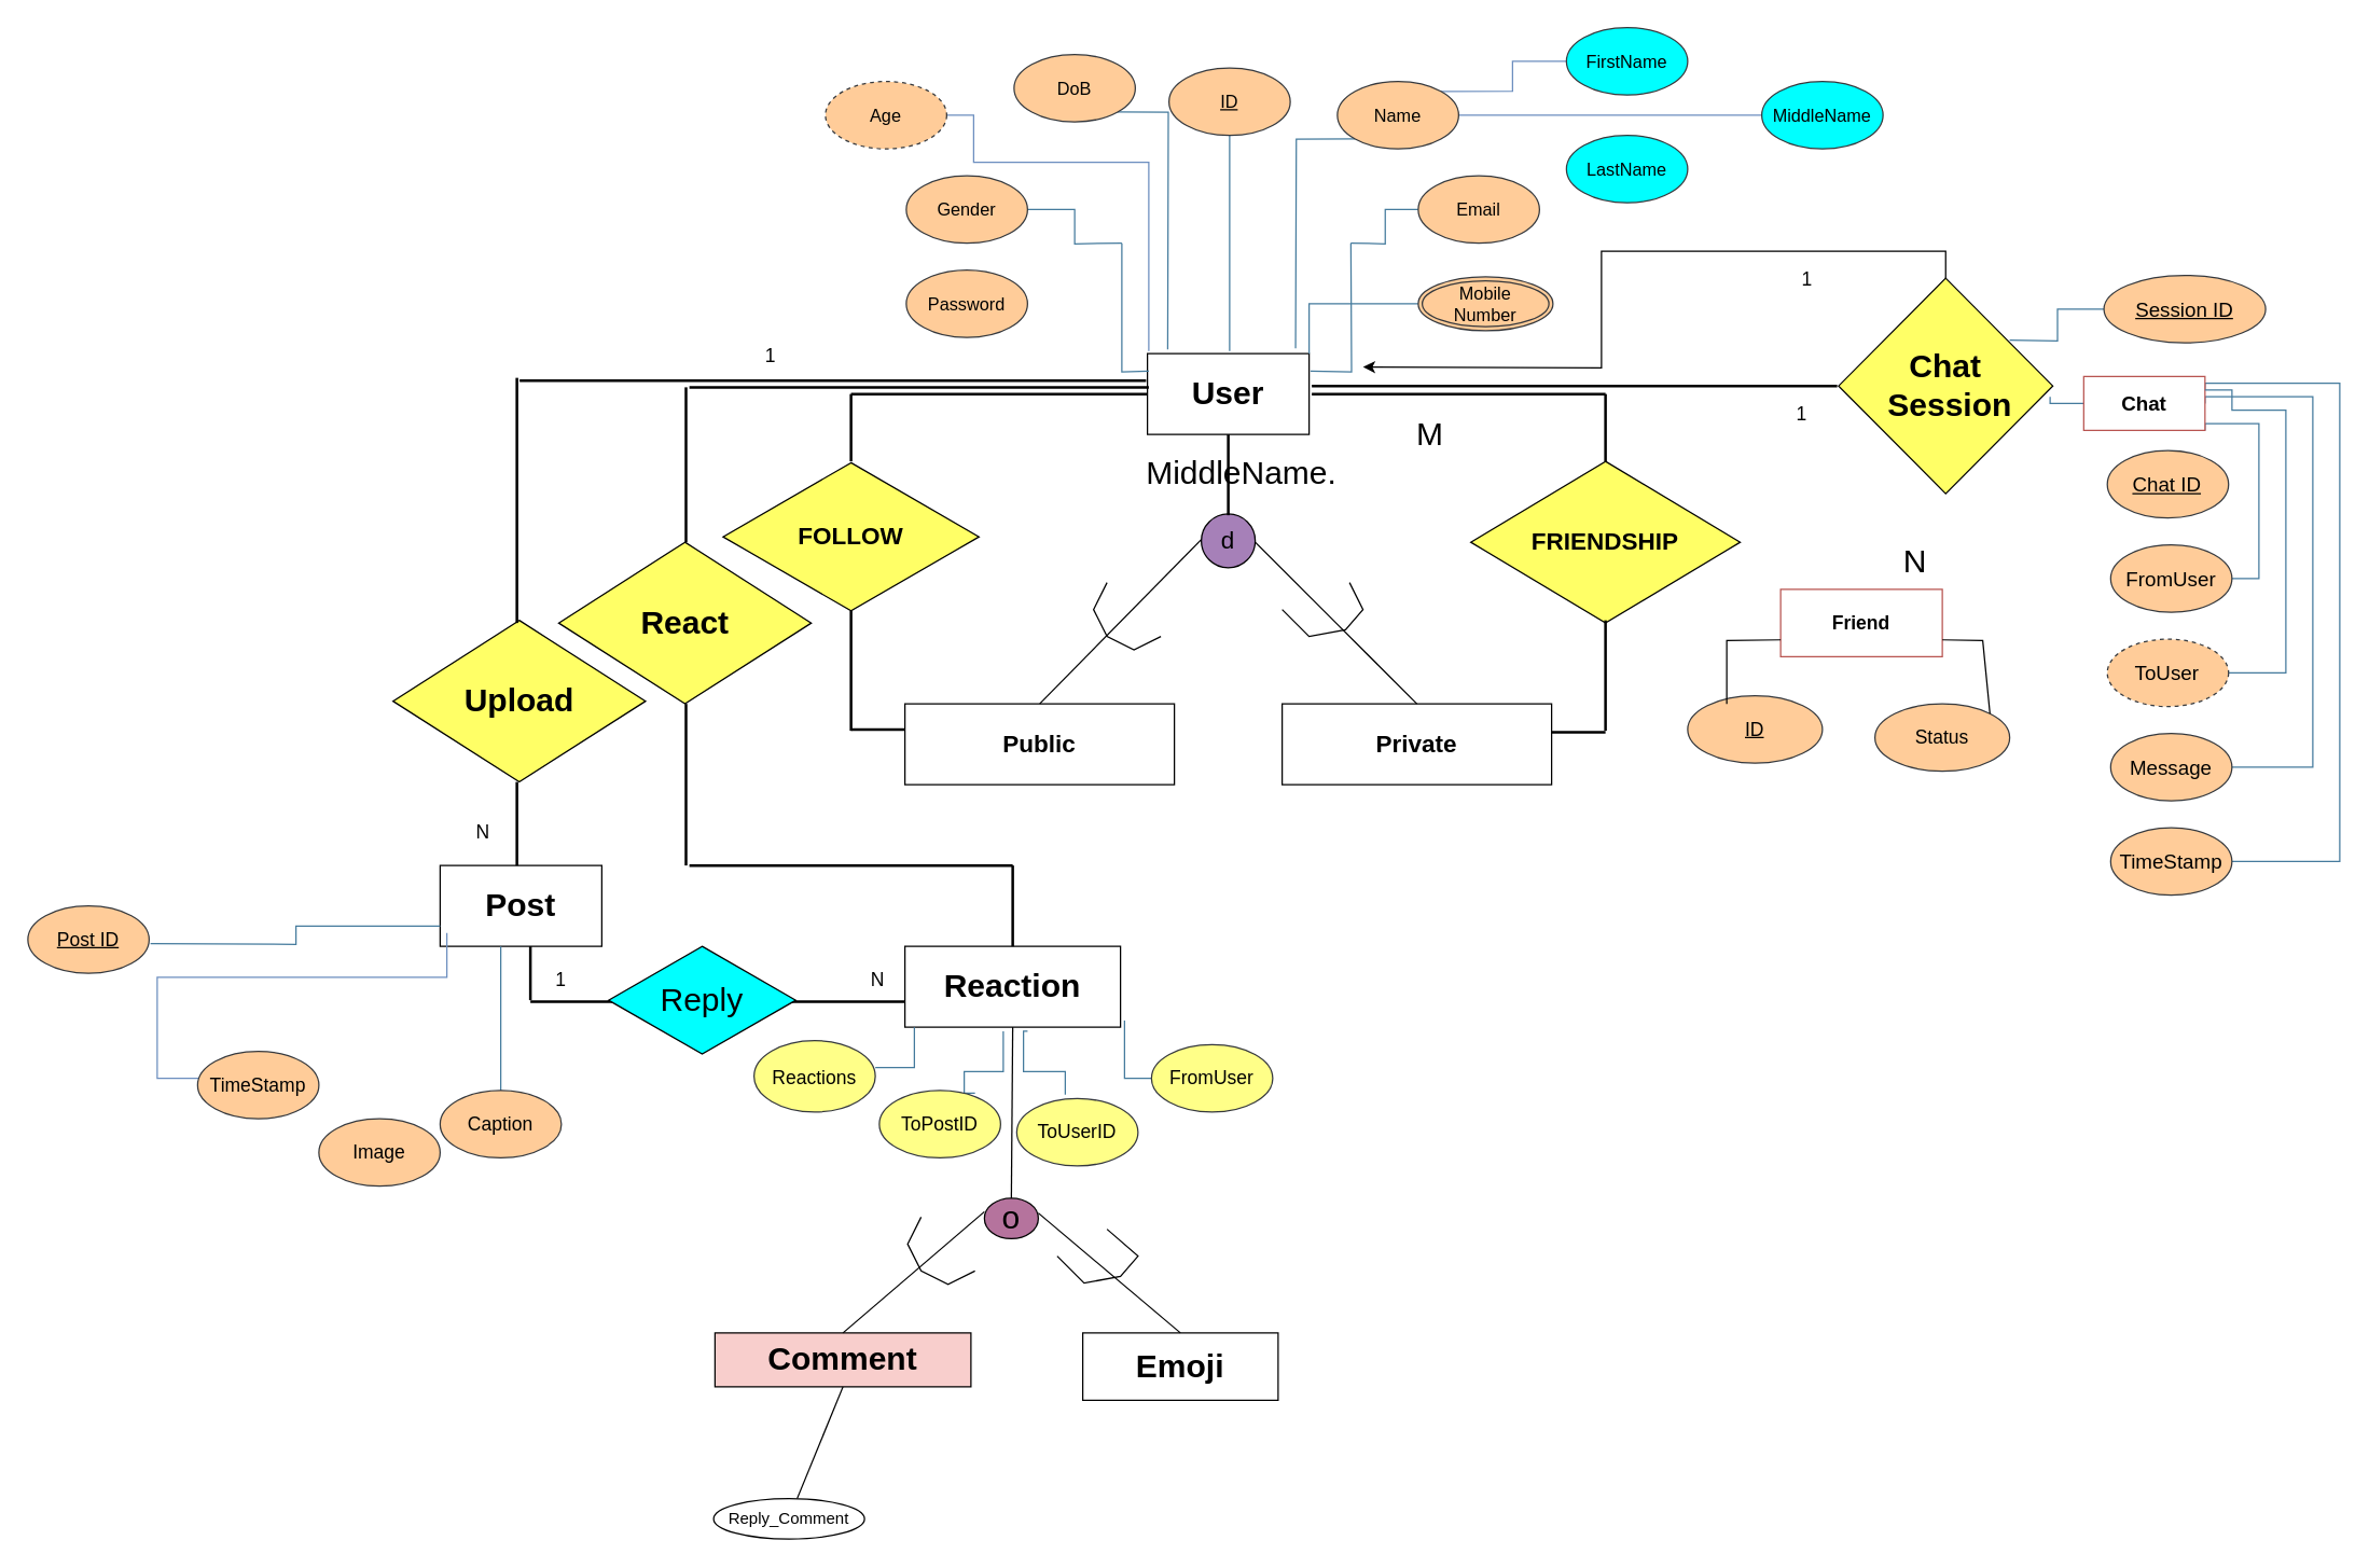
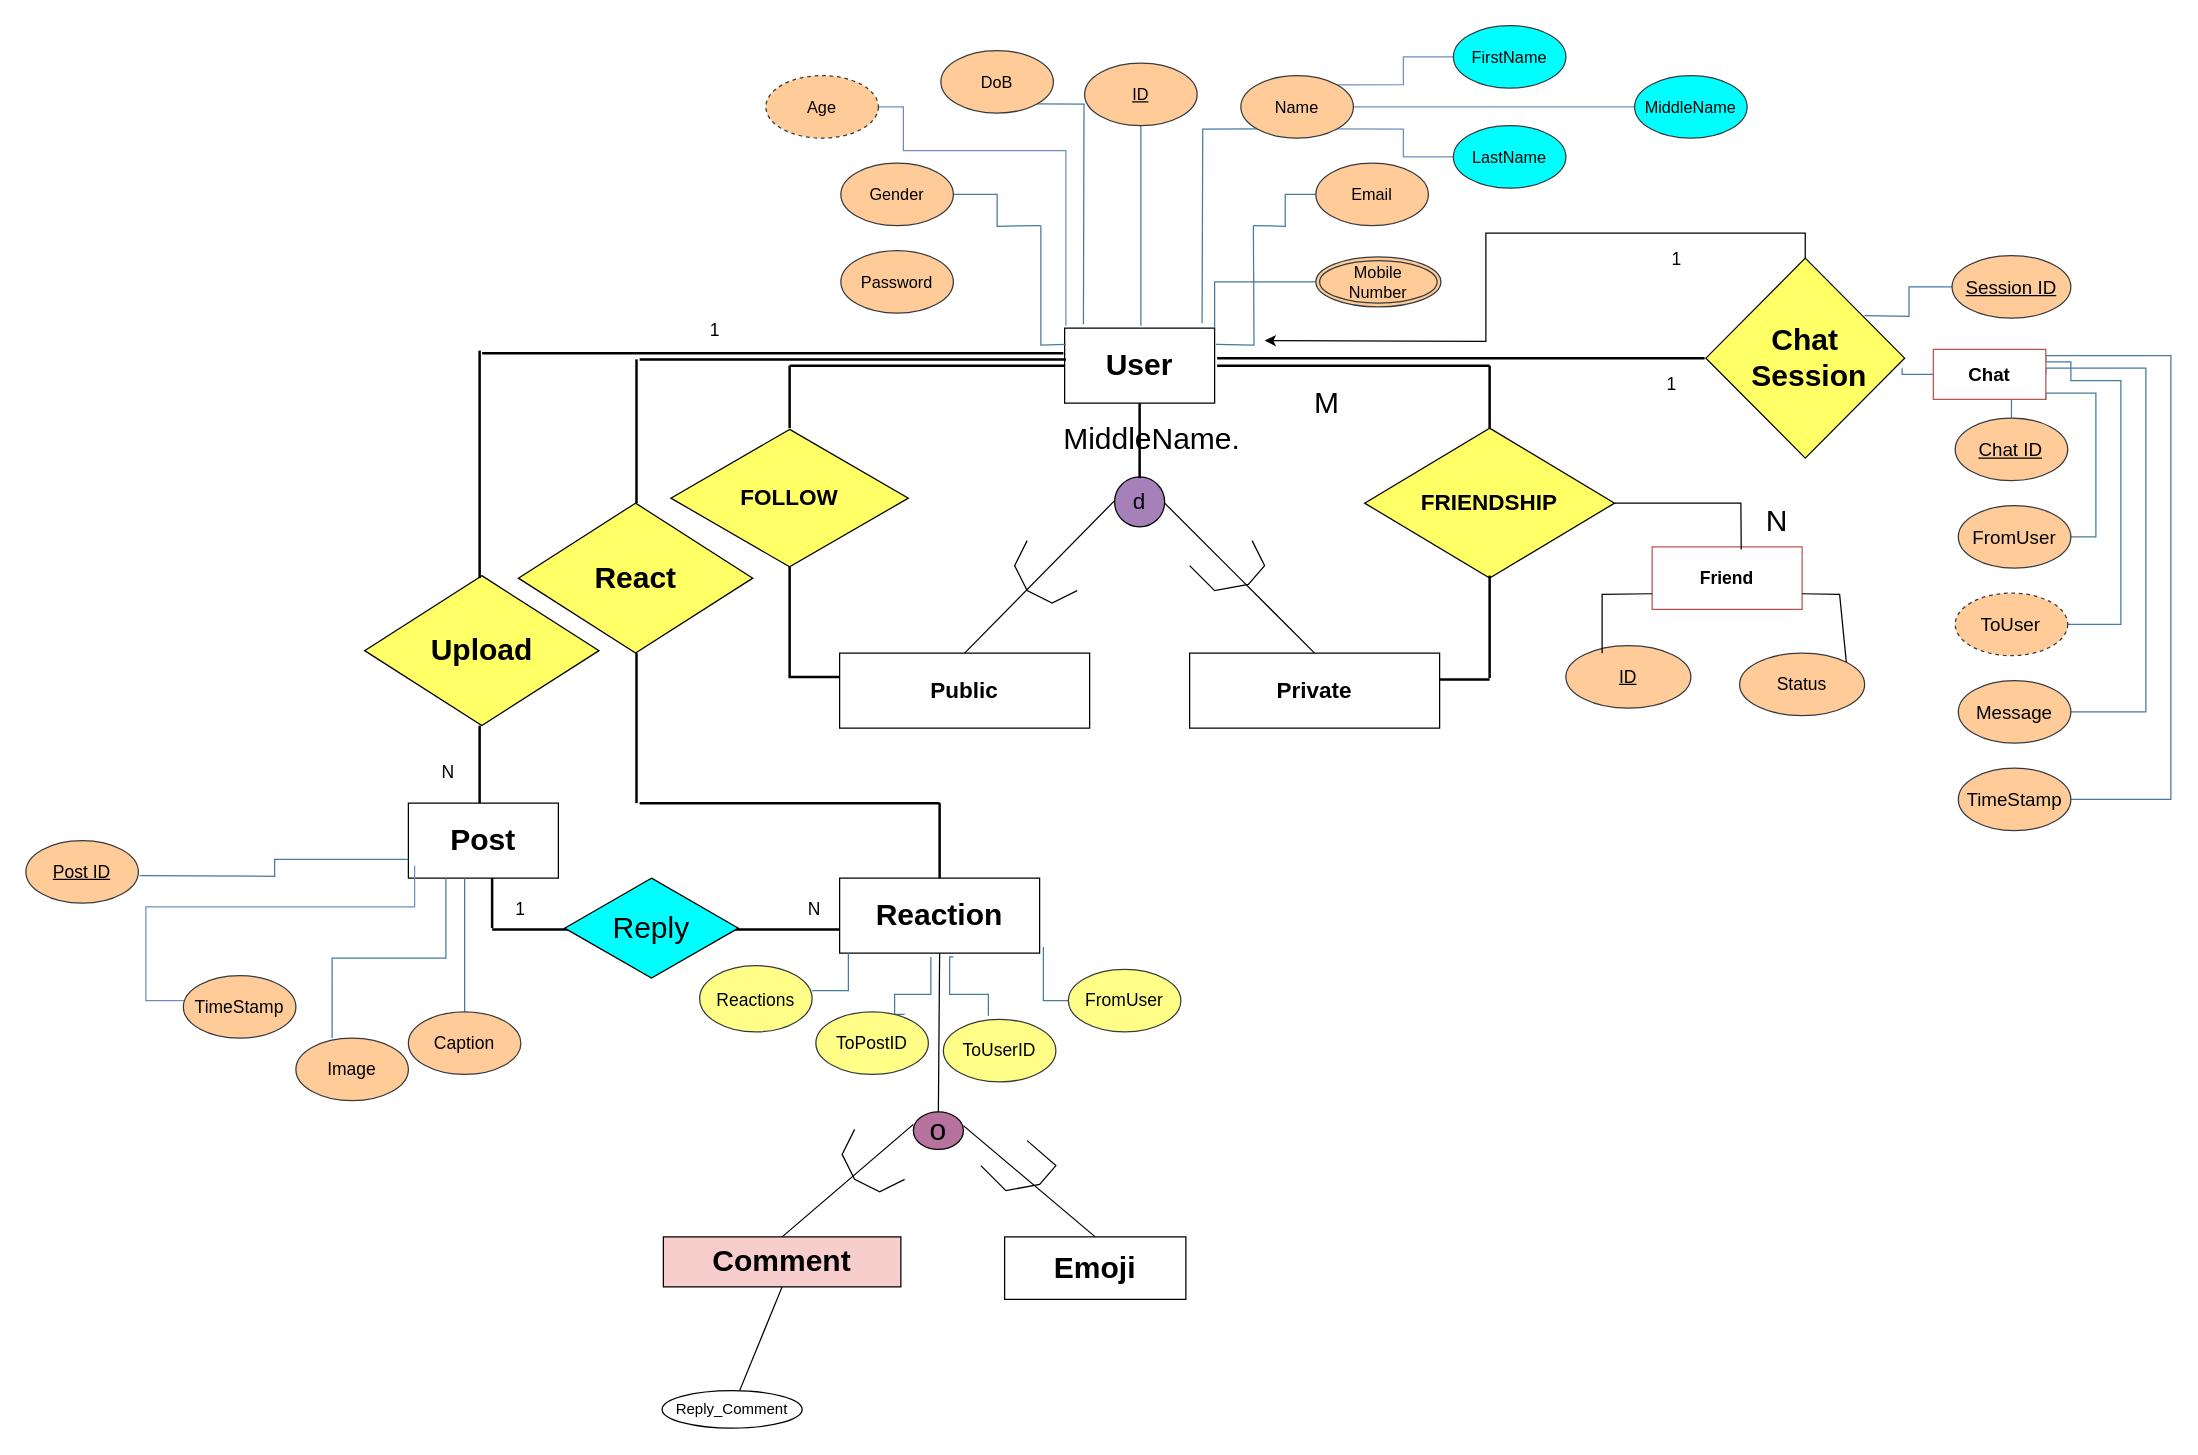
+ <mxCell id="50" style="edgeStyle=orthogonalEdgeStyle;rounded=0;orthogonalLoop=1;jettySize=auto;html=1;exitX=1;exitY=1;exitDx=0;exitDy=0;endArrow=none;endFill=0;fillColor=#dae8fc;strokeColor=#6c8ebf;fontSize=13;" parent="1" source="51" target="57" edge="1"><mxGeometry relative="1" as="geometry" /></mxCell>
- <mxCell id="82" value="Session ID" style="ellipse;whiteSpace=wrap;html=1;fontSize=15;fillColor=#ffcc99;strokeColor=#36393d;fontStyle=4" parent="1" vertex="1"><mxGeometry x="1560.97" y="204" width="120" height="50" as="geometry" /></mxCell>
+ <mxCell id="82" value="Session ID" style="ellipse;whiteSpace=wrap;html=1;fontSize=15;fillColor=#ffcc99;strokeColor=#36393d;fontStyle=4" parent="1" vertex="1"><mxGeometry x="1560.97" y="204" width="95" height="50" as="geometry" /></mxCell>
+ <mxCell id="83" style="edgeStyle=orthogonalEdgeStyle;rounded=0;orthogonalLoop=1;jettySize=auto;html=1;exitX=0.5;exitY=1;exitDx=0;exitDy=0;entryX=0.5;entryY=0;entryDx=0;entryDy=0;fontSize=15;endArrow=none;endFill=0;strokeColor=#457B9D;labelBackgroundColor=#F1FAEE;fontColor=#1D3557;" parent="1" source="87" target="88" edge="1"><mxGeometry relative="1" as="geometry" /></mxCell>
+ <mxCell id="101" value="" style="endArrow=none;html=1;rounded=0;fontSize=24;strokeColor=#000000;exitX=1;exitY=0.5;exitDx=0;exitDy=0;entryX=0.594;entryY=0.043;entryDx=0;entryDy=0;entryPerimeter=0;" parent="1" source="6" target="65" edge="1"><mxGeometry width="50" height="50" relative="1" as="geometry"><mxPoint x="1317" y="416" as="sourcePoint" /><mxPoint x="1401" y="432" as="targetPoint" /><Array as="points"><mxPoint x="1392" y="402" /></Array></mxGeometry></mxCell>
+ <mxCell id="95" style="edgeStyle=orthogonalEdgeStyle;rounded=0;orthogonalLoop=1;jettySize=auto;html=1;fontSize=14;endArrow=none;endFill=0;strokeColor=#457B9D;entryX=0.322;entryY=0;entryDx=0;entryDy=0;entryPerimeter=0;labelBackgroundColor=#F1FAEE;fontColor=#1D3557;exitX=0.25;exitY=1;exitDx=0;exitDy=0;" parent="1" source="30" target="96" edge="1"><mxGeometry relative="1" as="geometry"><mxPoint x="216" y="740" as="targetPoint" /><mxPoint x="265" y="732" as="sourcePoint" /></mxGeometry></mxCell>
